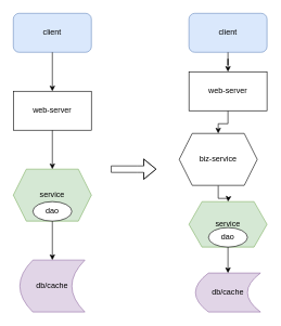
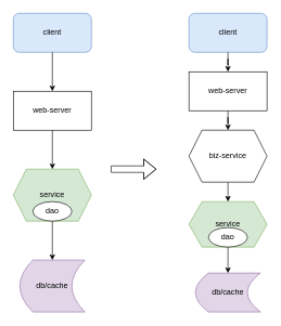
- <mxCell id="20" value="biz-service" style="shape=hexagon;perimeter=hexagonPerimeter2;whiteSpace=wrap;html=1;fixedSize=1;" vertex="1" parent="1"><mxGeometry x="275" y="205" width="120" height="80" as="geometry" /></mxCell>
+ <mxCell id="20" value="biz-service" style="shape=hexagon;perimeter=hexagonPerimeter2;whiteSpace=wrap;html=1;fixedSize=1;" vertex="1" parent="1"><mxGeometry x="290" y="200" width="120" height="80" as="geometry" /></mxCell>
